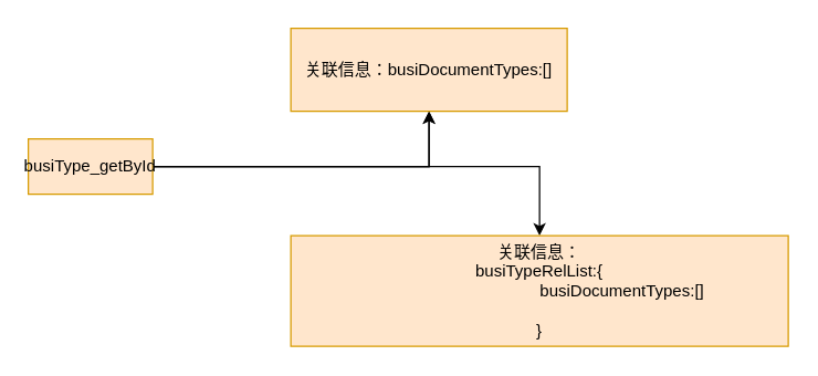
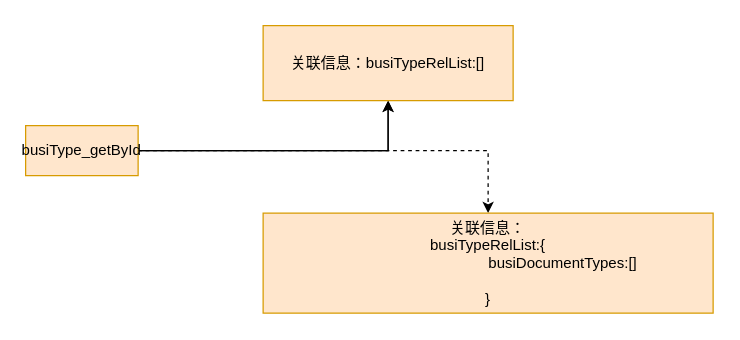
- <mxCell id="6" value="关联信息：busiDocumentTypes:[]" style="whiteSpace=wrap;html=1;fillColor=#ffe6cc;strokeColor=#d79b00;gradientColor=none;rounded=0;" vertex="1" parent="1"><mxGeometry x="210" y="20" width="200" height="60" as="geometry" /></mxCell>
+ <mxCell id="6" value="关联信息：busiTypeRelList:[]" style="whiteSpace=wrap;html=1;fillColor=#ffe6cc;strokeColor=#d79b00;gradientColor=none;rounded=0;" vertex="1" parent="1"><mxGeometry x="210" y="20" width="200" height="60" as="geometry" /></mxCell>
- <mxCell id="4" value="" style="edgeStyle=orthogonalEdgeStyle;rounded=0;orthogonalLoop=1;jettySize=auto;html=1;" edge="1" parent="1" source="5" target="7"><mxGeometry relative="1" as="geometry" /></mxCell>
+ <mxCell id="4" value="" style="edgeStyle=orthogonalEdgeStyle;rounded=0;orthogonalLoop=1;jettySize=auto;html=1;dashed=1;" edge="1" parent="1" source="5" target="7"><mxGeometry relative="1" as="geometry" /></mxCell>
